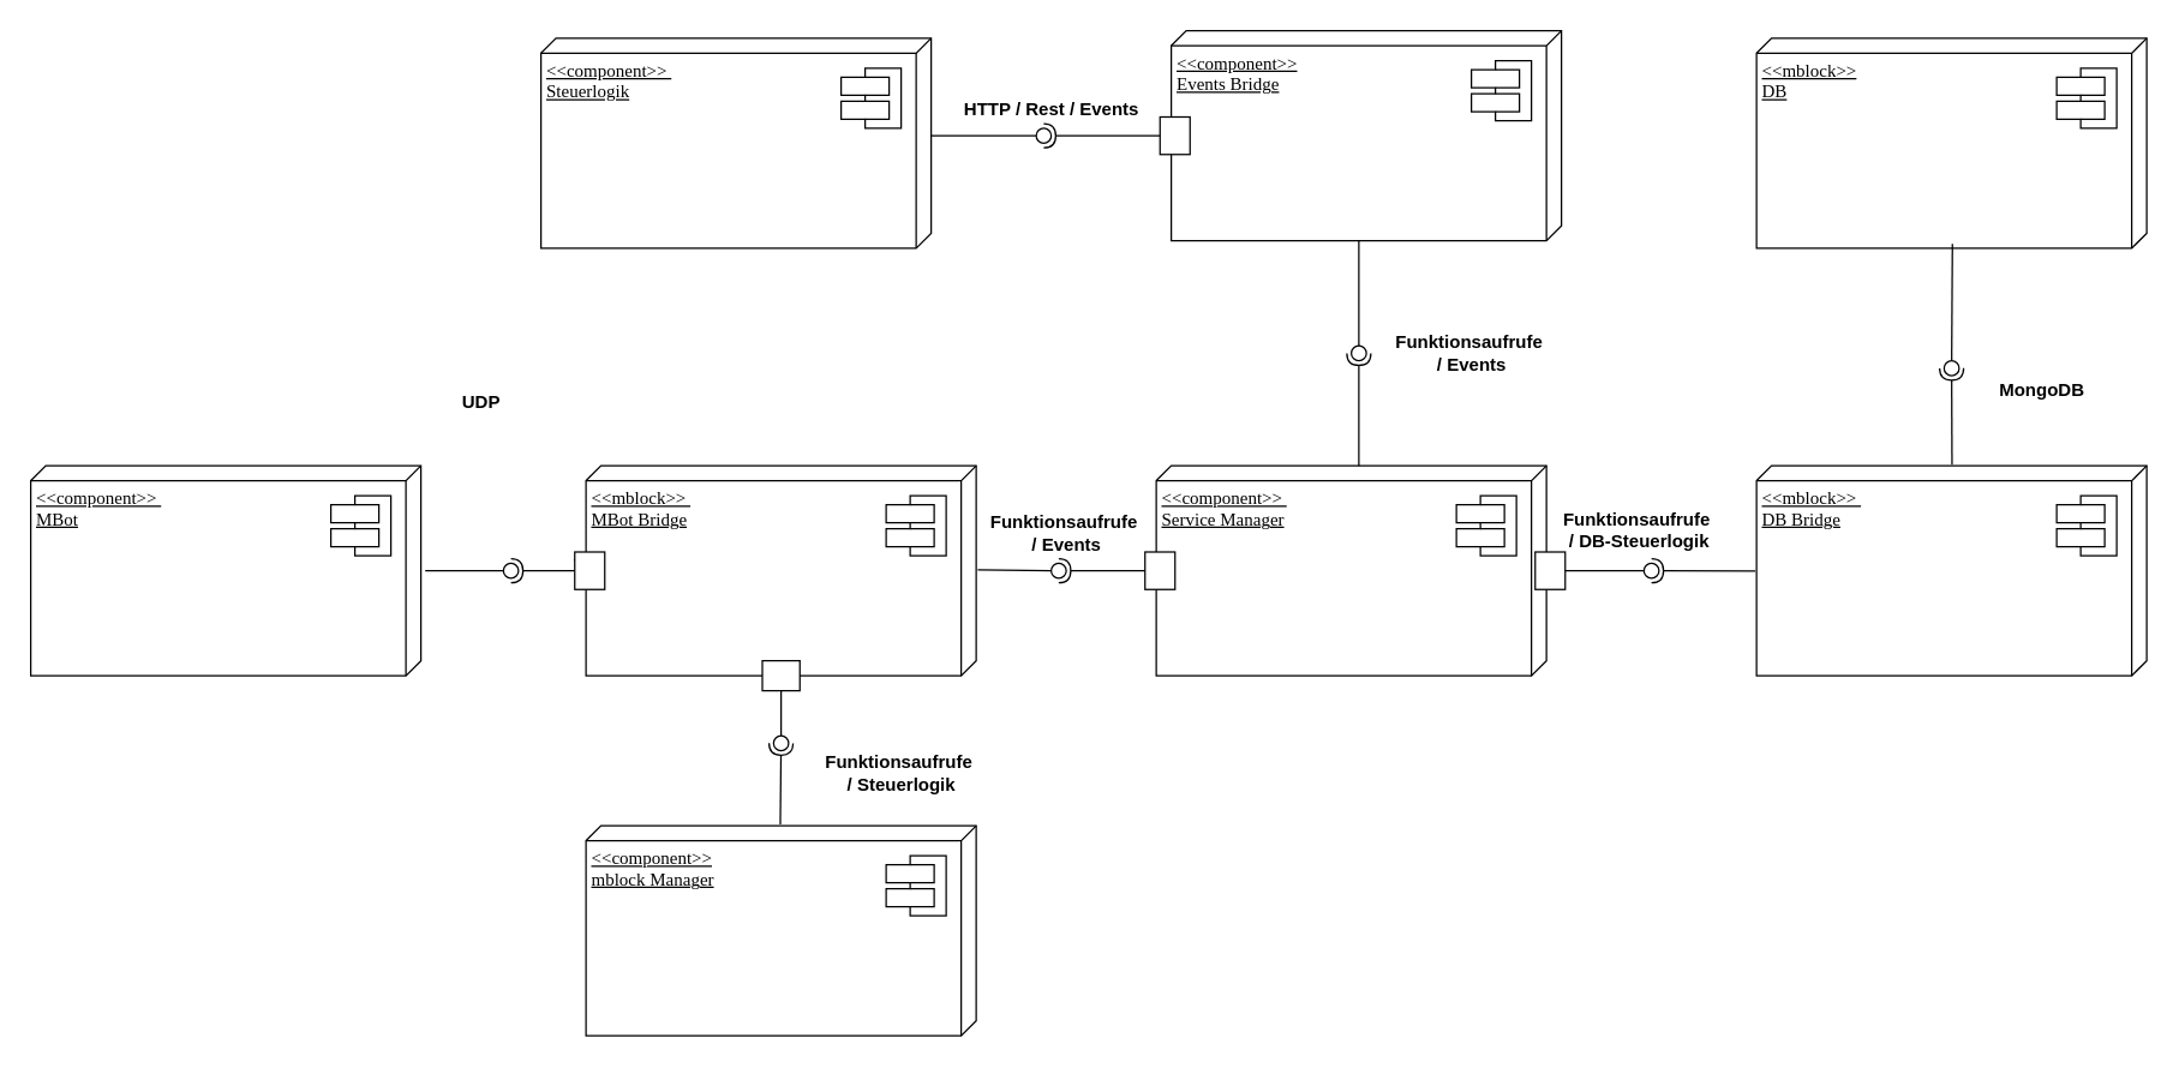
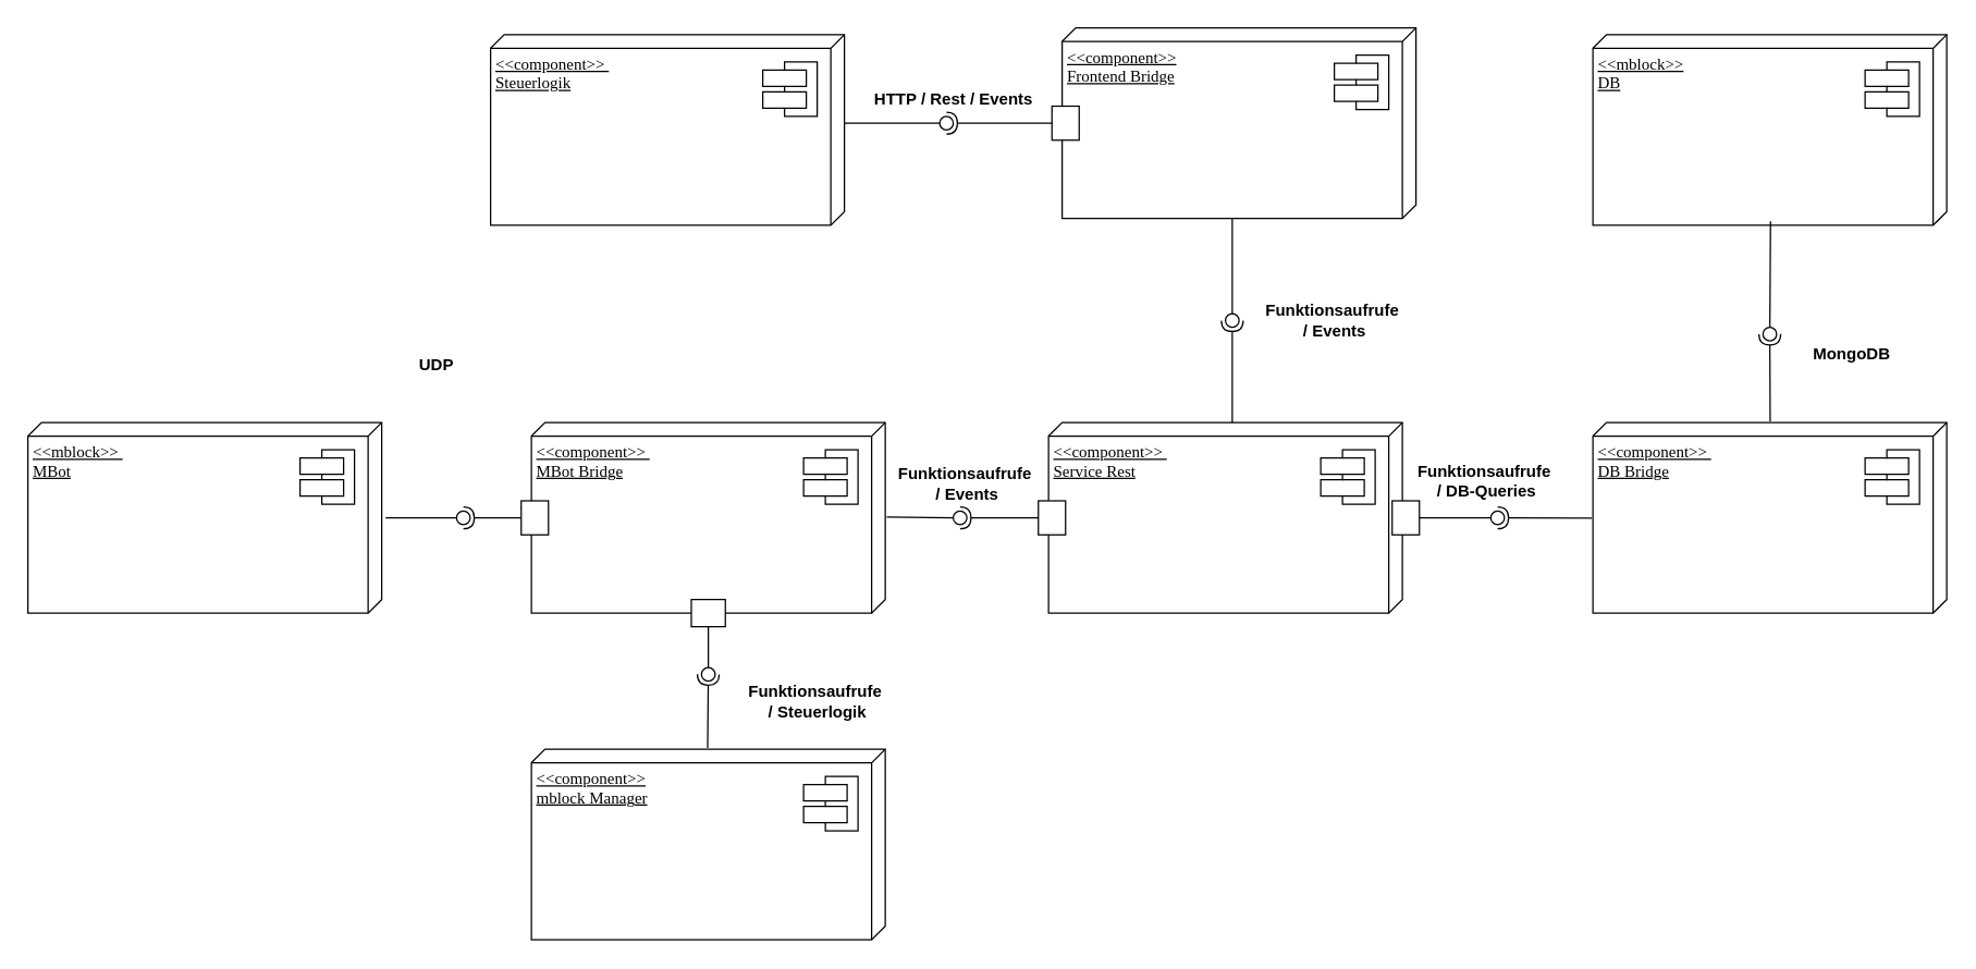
- <mxCell id="27" value="&amp;lt;&amp;lt;component&amp;gt;&amp;gt;&lt;div&gt;Events Bridge&lt;/div&gt;" style="verticalAlign=top;align=left;spacingTop=8;spacingLeft=2;spacingRight=12;shape=cube;size=10;direction=south;fontStyle=4;html=1;rounded=0;shadow=0;comic=0;labelBackgroundColor=none;strokeWidth=1;fontFamily=Verdana;fontSize=12" vertex="1" parent="26"><mxGeometry width="260" height="140" as="geometry" /></mxCell>
+ <mxCell id="27" value="&amp;lt;&amp;lt;component&amp;gt;&amp;gt;&lt;div&gt;Frontend Bridge&lt;/div&gt;" style="verticalAlign=top;align=left;spacingTop=8;spacingLeft=2;spacingRight=12;shape=cube;size=10;direction=south;fontStyle=4;html=1;rounded=0;shadow=0;comic=0;labelBackgroundColor=none;strokeWidth=1;fontFamily=Verdana;fontSize=12" vertex="1" parent="26"><mxGeometry width="260" height="140" as="geometry" /></mxCell>
- <mxCell id="6" value="&amp;lt;&amp;lt;component&amp;gt;&amp;gt;&amp;nbsp;&lt;div&gt;MBot&lt;/div&gt;" style="verticalAlign=top;align=left;spacingTop=8;spacingLeft=2;spacingRight=12;shape=cube;size=10;direction=south;fontStyle=4;html=1;rounded=0;shadow=0;comic=0;labelBackgroundColor=none;strokeWidth=1;fontFamily=Verdana;fontSize=12" vertex="1" parent="5"><mxGeometry width="260" height="140" as="geometry" /></mxCell>
+ <mxCell id="6" value="&amp;lt;&amp;lt;mblock&amp;gt;&amp;gt;&amp;nbsp;&lt;div&gt;MBot&lt;/div&gt;" style="verticalAlign=top;align=left;spacingTop=8;spacingLeft=2;spacingRight=12;shape=cube;size=10;direction=south;fontStyle=4;html=1;rounded=0;shadow=0;comic=0;labelBackgroundColor=none;strokeWidth=1;fontFamily=Verdana;fontSize=12" vertex="1" parent="5"><mxGeometry width="260" height="140" as="geometry" /></mxCell>
- <mxCell id="15" value="&amp;lt;&amp;lt;mblock&amp;gt;&amp;gt;&amp;nbsp;&lt;div&gt;MBot Bridge&lt;/div&gt;" style="verticalAlign=top;align=left;spacingTop=8;spacingLeft=2;spacingRight=12;shape=cube;size=10;direction=south;fontStyle=4;html=1;rounded=0;shadow=0;comic=0;labelBackgroundColor=none;strokeWidth=1;fontFamily=Verdana;fontSize=12" vertex="1" parent="14"><mxGeometry width="260" height="140" as="geometry" /></mxCell>
+ <mxCell id="15" value="&amp;lt;&amp;lt;component&amp;gt;&amp;gt;&amp;nbsp;&lt;div&gt;MBot Bridge&lt;/div&gt;" style="verticalAlign=top;align=left;spacingTop=8;spacingLeft=2;spacingRight=12;shape=cube;size=10;direction=south;fontStyle=4;html=1;rounded=0;shadow=0;comic=0;labelBackgroundColor=none;strokeWidth=1;fontFamily=Verdana;fontSize=12" vertex="1" parent="14"><mxGeometry width="260" height="140" as="geometry" /></mxCell>
- <mxCell id="22" value="&amp;lt;&amp;lt;component&amp;gt;&amp;gt;&amp;nbsp;&lt;div&gt;Service Manager&lt;/div&gt;" style="verticalAlign=top;align=left;spacingTop=8;spacingLeft=2;spacingRight=12;shape=cube;size=10;direction=south;fontStyle=4;html=1;rounded=0;shadow=0;comic=0;labelBackgroundColor=none;strokeWidth=1;fontFamily=Verdana;fontSize=12" vertex="1" parent="21"><mxGeometry width="260" height="140" as="geometry" /></mxCell>
+ <mxCell id="22" value="&amp;lt;&amp;lt;component&amp;gt;&amp;gt;&amp;nbsp;&lt;div&gt;Service Rest&lt;/div&gt;" style="verticalAlign=top;align=left;spacingTop=8;spacingLeft=2;spacingRight=12;shape=cube;size=10;direction=south;fontStyle=4;html=1;rounded=0;shadow=0;comic=0;labelBackgroundColor=none;strokeWidth=1;fontFamily=Verdana;fontSize=12" vertex="1" parent="21"><mxGeometry width="260" height="140" as="geometry" /></mxCell>
- <mxCell id="12" value="&amp;lt;&amp;lt;mblock&amp;gt;&amp;gt;&amp;nbsp;&lt;div&gt;DB Bridge&lt;/div&gt;" style="verticalAlign=top;align=left;spacingTop=8;spacingLeft=2;spacingRight=12;shape=cube;size=10;direction=south;fontStyle=4;html=1;rounded=0;shadow=0;comic=0;labelBackgroundColor=none;strokeWidth=1;fontFamily=Verdana;fontSize=12" vertex="1" parent="11"><mxGeometry width="260" height="140" as="geometry" /></mxCell>
+ <mxCell id="12" value="&amp;lt;&amp;lt;component&amp;gt;&amp;gt;&amp;nbsp;&lt;div&gt;DB Bridge&lt;/div&gt;" style="verticalAlign=top;align=left;spacingTop=8;spacingLeft=2;spacingRight=12;shape=cube;size=10;direction=south;fontStyle=4;html=1;rounded=0;shadow=0;comic=0;labelBackgroundColor=none;strokeWidth=1;fontFamily=Verdana;fontSize=12" vertex="1" parent="11"><mxGeometry width="260" height="140" as="geometry" /></mxCell>
- <mxCell id="42" value="&lt;b&gt;Funktionsaufrufe&lt;/b&gt;&lt;div&gt;&lt;b&gt;&amp;nbsp;/ DB-Steuerlogik&lt;/b&gt;&lt;/div&gt;" style="text;html=1;align=center;verticalAlign=middle;resizable=0;points=[];autosize=1;strokeColor=none;fillColor=none;" vertex="1" parent="1"><mxGeometry x="1030" y="333" width="120" height="40" as="geometry" /></mxCell>
+ <mxCell id="42" value="&lt;b&gt;Funktionsaufrufe&lt;/b&gt;&lt;div&gt;&lt;b&gt;&amp;nbsp;/ DB-Queries&lt;/b&gt;&lt;/div&gt;" style="text;html=1;align=center;verticalAlign=middle;resizable=0;points=[];autosize=1;strokeColor=none;fillColor=none;" vertex="1" parent="1"><mxGeometry x="1030" y="333" width="120" height="40" as="geometry" /></mxCell>
